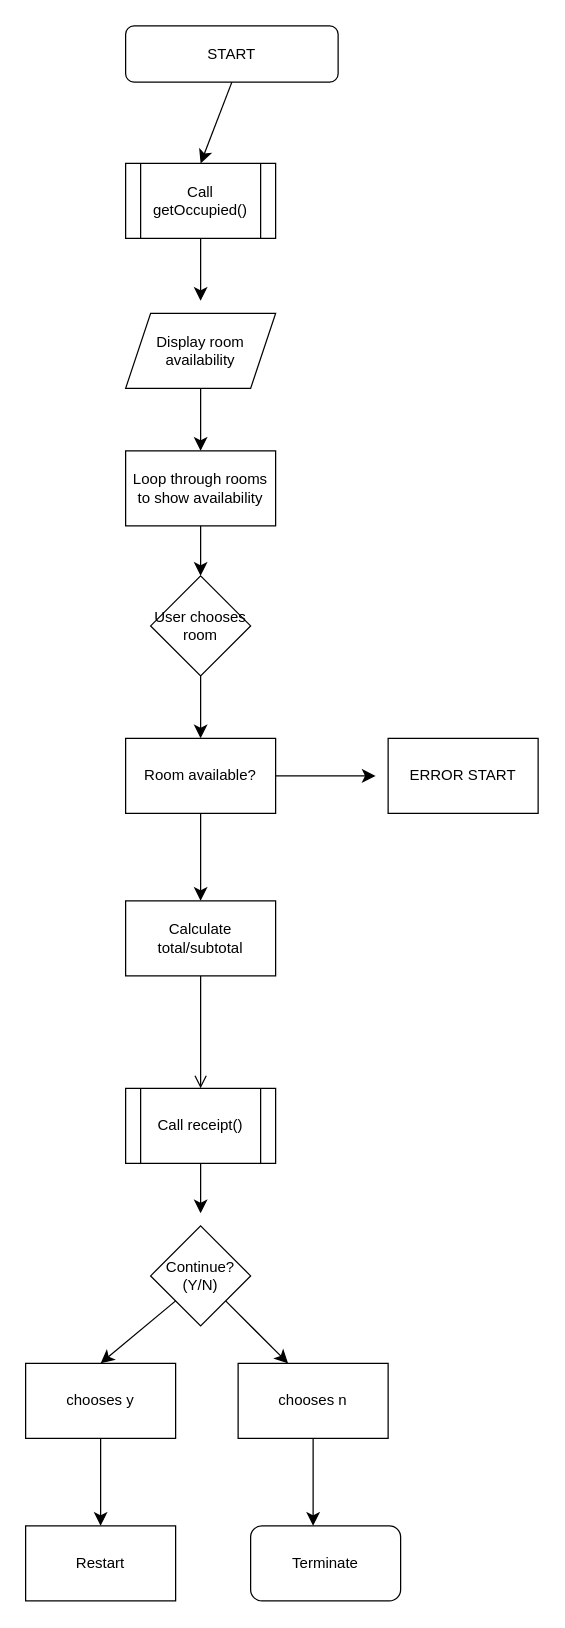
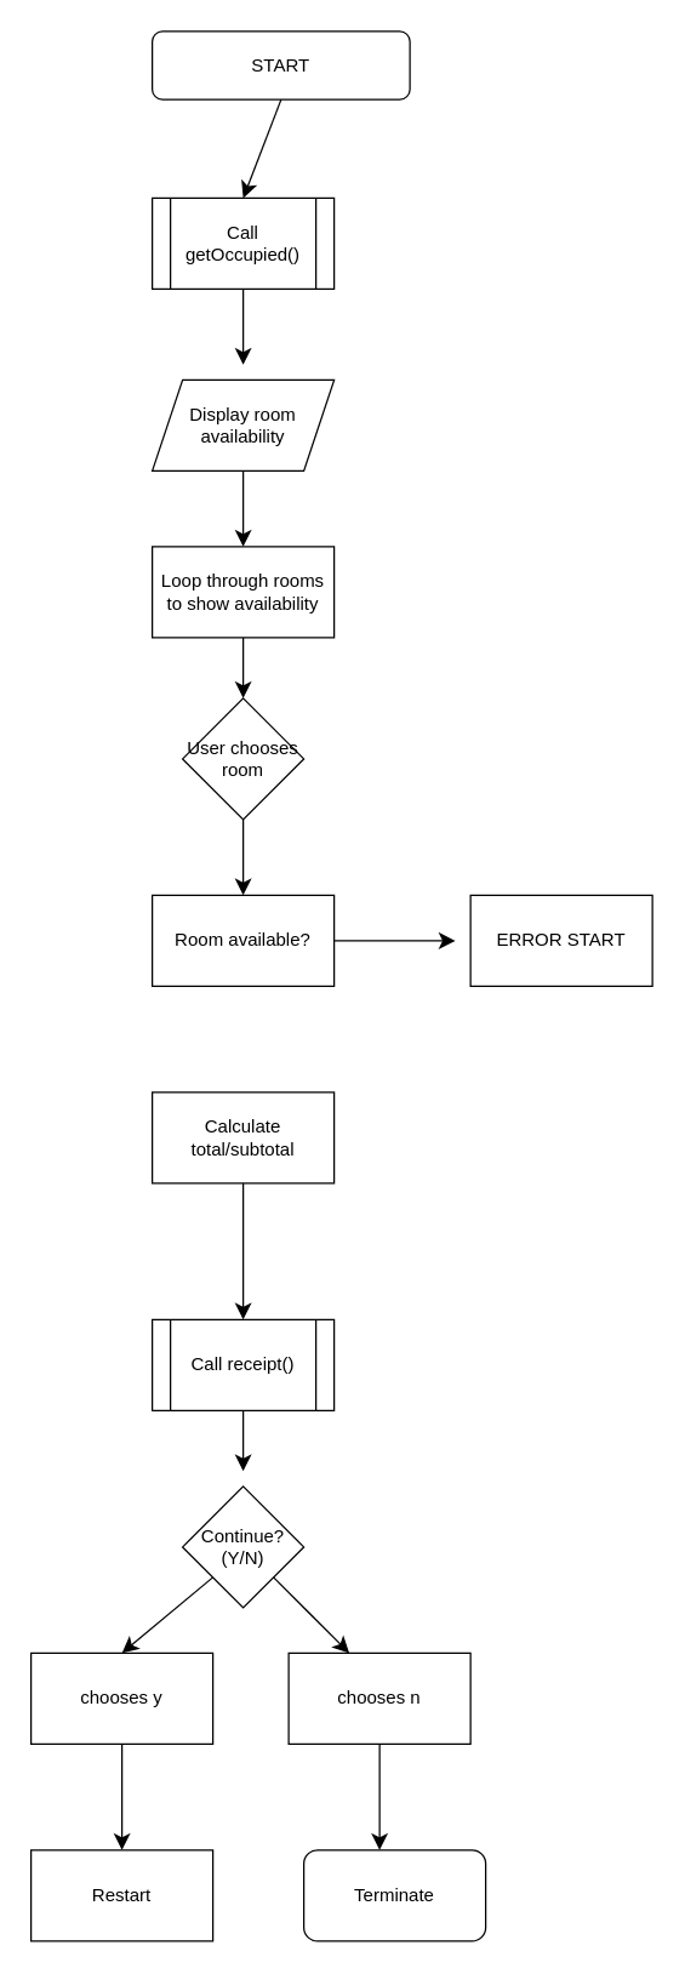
- <mxCell id="16" value="" style="endArrow=classic;html=1;rounded=0;fontSize=12;startSize=8;endSize=8;curved=1;exitX=0.5;exitY=1;exitDx=0;exitDy=0;entryX=0.5;entryY=0;entryDx=0;entryDy=0;" edge="1" parent="1" source="12" target="15"><mxGeometry width="50" height="50" relative="1" as="geometry"><mxPoint x="110" y="490" as="sourcePoint" /><mxPoint x="160" y="440" as="targetPoint" /></mxGeometry></mxCell>
- <mxCell id="18" value="" style="endArrow=open;html=1;rounded=0;fontSize=12;startSize=8;endSize=8;curved=1;exitX=0.5;exitY=1;exitDx=0;exitDy=0;entryX=0.5;entryY=0;entryDx=0;entryDy=0;" edge="1" parent="1" source="15" target="17"><mxGeometry width="50" height="50" relative="1" as="geometry"><mxPoint x="110" y="720" as="sourcePoint" /><mxPoint x="160" y="670" as="targetPoint" /></mxGeometry></mxCell>
+ <mxCell id="18" value="" style="endArrow=classic;html=1;rounded=0;fontSize=12;startSize=8;endSize=8;curved=1;exitX=0.5;exitY=1;exitDx=0;exitDy=0;entryX=0.5;entryY=0;entryDx=0;entryDy=0;" edge="1" parent="1" source="15" target="17"><mxGeometry width="50" height="50" relative="1" as="geometry"><mxPoint x="110" y="720" as="sourcePoint" /><mxPoint x="160" y="670" as="targetPoint" /></mxGeometry></mxCell>
